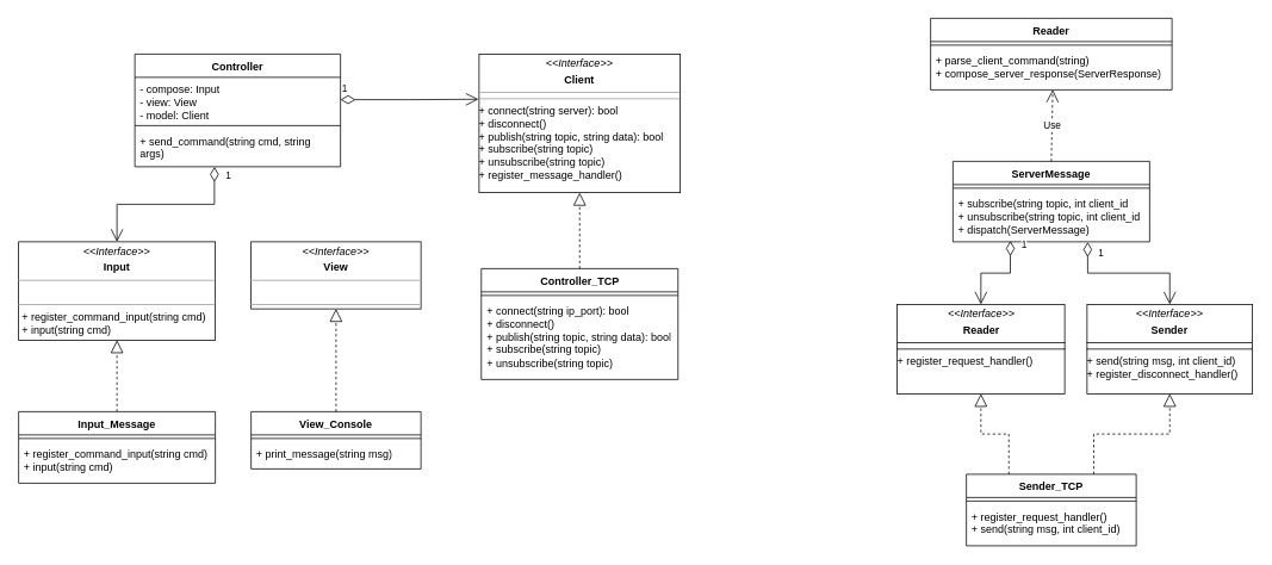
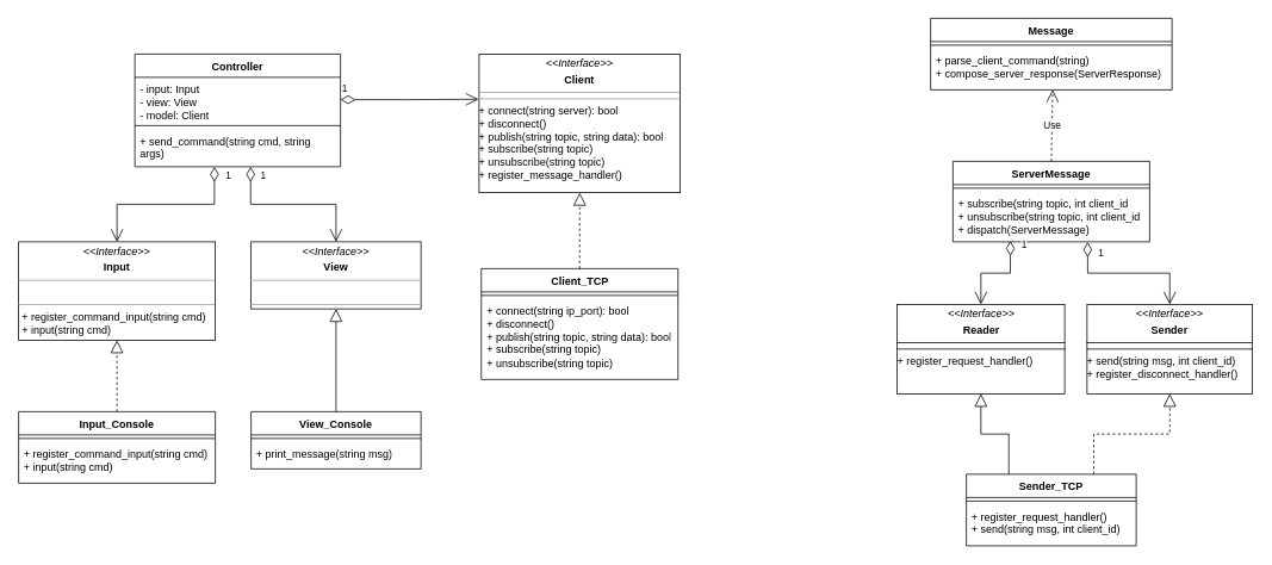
- <mxCell id="24" value="Reader" style="swimlane;fontStyle=1;align=center;verticalAlign=top;childLayout=stackLayout;horizontal=1;startSize=26;horizontalStack=0;resizeParent=1;resizeParentMax=0;resizeLast=0;collapsible=1;marginBottom=0;whiteSpace=wrap;html=1;" vertex="1" parent="1"><mxGeometry x="1040" y="20" width="270" height="80" as="geometry" /></mxCell>
+ <mxCell id="24" value="Message" style="swimlane;fontStyle=1;align=center;verticalAlign=top;childLayout=stackLayout;horizontal=1;startSize=26;horizontalStack=0;resizeParent=1;resizeParentMax=0;resizeLast=0;collapsible=1;marginBottom=0;whiteSpace=wrap;html=1;" vertex="1" parent="1"><mxGeometry x="1040" y="20" width="270" height="80" as="geometry" /></mxCell>
- <mxCell id="9" value="&lt;div&gt;- compose: Input&lt;br&gt;&lt;/div&gt;&lt;div&gt;- view: View&lt;/div&gt;&lt;div&gt;- model: Client&lt;/div&gt;" style="text;strokeColor=none;fillColor=none;align=left;verticalAlign=top;spacingLeft=4;spacingRight=4;overflow=hidden;rotatable=0;points=[[0,0.5],[1,0.5]];portConstraint=eastwest;whiteSpace=wrap;html=1;" parent="8" vertex="1"><mxGeometry y="26" width="230" height="50" as="geometry" /></mxCell>
+ <mxCell id="9" value="&lt;div&gt;- input: Input&lt;br&gt;&lt;/div&gt;&lt;div&gt;- view: View&lt;/div&gt;&lt;div&gt;- model: Client&lt;/div&gt;" style="text;strokeColor=none;fillColor=none;align=left;verticalAlign=top;spacingLeft=4;spacingRight=4;overflow=hidden;rotatable=0;points=[[0,0.5],[1,0.5]];portConstraint=eastwest;whiteSpace=wrap;html=1;" parent="8" vertex="1"><mxGeometry y="26" width="230" height="50" as="geometry" /></mxCell>
+ <mxCell id="7" value="1" style="endArrow=open;html=1;endSize=12;startArrow=diamondThin;startSize=14;startFill=0;align=left;verticalAlign=bottom;rounded=0;entryX=0.5;entryY=0;entryDx=0;entryDy=0;exitX=0.563;exitY=1.003;exitDx=0;exitDy=0;exitPerimeter=0;edgeStyle=orthogonalEdgeStyle;" parent="1" source="11" target="16" edge="1"><mxGeometry x="-0.785" y="10" relative="1" as="geometry"><mxPoint x="340" y="200" as="sourcePoint" /><mxPoint x="325" y="250" as="targetPoint" /><mxPoint as="offset" /></mxGeometry></mxCell>
- <mxCell id="3" value="Controller_TCP" style="swimlane;fontStyle=1;align=center;verticalAlign=top;childLayout=stackLayout;horizontal=1;startSize=26;horizontalStack=0;resizeParent=1;resizeParentMax=0;resizeLast=0;collapsible=1;marginBottom=0;whiteSpace=wrap;html=1;" parent="1" vertex="1"><mxGeometry x="537.5" y="300" width="220" height="124" as="geometry" /></mxCell>
+ <mxCell id="3" value="Client_TCP" style="swimlane;fontStyle=1;align=center;verticalAlign=top;childLayout=stackLayout;horizontal=1;startSize=26;horizontalStack=0;resizeParent=1;resizeParentMax=0;resizeLast=0;collapsible=1;marginBottom=0;whiteSpace=wrap;html=1;" parent="1" vertex="1"><mxGeometry x="537.5" y="300" width="220" height="124" as="geometry" /></mxCell>
- <mxCell id="17" value="" style="endArrow=block;dashed=1;endFill=0;endSize=12;html=1;rounded=0;exitX=0.5;exitY=0;exitDx=0;exitDy=0;entryX=0.5;entryY=1;entryDx=0;entryDy=0;" parent="1" source="13" target="16" edge="1"><mxGeometry width="160" relative="1" as="geometry"><mxPoint x="510" y="425" as="sourcePoint" /><mxPoint x="510" y="340" as="targetPoint" /></mxGeometry></mxCell>
+ <mxCell id="17" value="" style="endArrow=block;dashed=0;endFill=0;endSize=12;html=1;rounded=0;exitX=0.5;exitY=0;exitDx=0;exitDy=0;entryX=0.5;entryY=1;entryDx=0;entryDy=0;" parent="1" source="13" target="16" edge="1"><mxGeometry width="160" relative="1" as="geometry"><mxPoint x="510" y="425" as="sourcePoint" /><mxPoint x="510" y="340" as="targetPoint" /></mxGeometry></mxCell>
- <mxCell id="37" value="Input_Message" style="swimlane;fontStyle=1;align=center;verticalAlign=top;childLayout=stackLayout;horizontal=1;startSize=26;horizontalStack=0;resizeParent=1;resizeParentMax=0;resizeLast=0;collapsible=1;marginBottom=0;whiteSpace=wrap;html=1;" vertex="1" parent="1"><mxGeometry x="20" y="460" width="220" height="80" as="geometry" /></mxCell>
+ <mxCell id="37" value="Input_Console" style="swimlane;fontStyle=1;align=center;verticalAlign=top;childLayout=stackLayout;horizontal=1;startSize=26;horizontalStack=0;resizeParent=1;resizeParentMax=0;resizeLast=0;collapsible=1;marginBottom=0;whiteSpace=wrap;html=1;" vertex="1" parent="1"><mxGeometry x="20" y="460" width="220" height="80" as="geometry" /></mxCell>
- <mxCell id="35" value="" style="endArrow=block;dashed=1;endFill=0;endSize=12;html=1;rounded=0;exitX=0.25;exitY=0;exitDx=0;exitDy=0;entryX=0.5;entryY=1;entryDx=0;entryDy=0;edgeStyle=orthogonalEdgeStyle;" edge="1" parent="1" source="32" target="31"><mxGeometry width="160" relative="1" as="geometry"><mxPoint x="1127.5" y="380" as="sourcePoint" /><mxPoint x="1287.5" y="380" as="targetPoint" /></mxGeometry></mxCell>
+ <mxCell id="35" value="" style="endArrow=block;dashed=0;endFill=0;endSize=12;html=1;rounded=0;exitX=0.25;exitY=0;exitDx=0;exitDy=0;entryX=0.5;entryY=1;entryDx=0;entryDy=0;edgeStyle=orthogonalEdgeStyle;" edge="1" parent="1" source="32" target="31"><mxGeometry width="160" relative="1" as="geometry"><mxPoint x="1127.5" y="380" as="sourcePoint" /><mxPoint x="1287.5" y="380" as="targetPoint" /></mxGeometry></mxCell>
